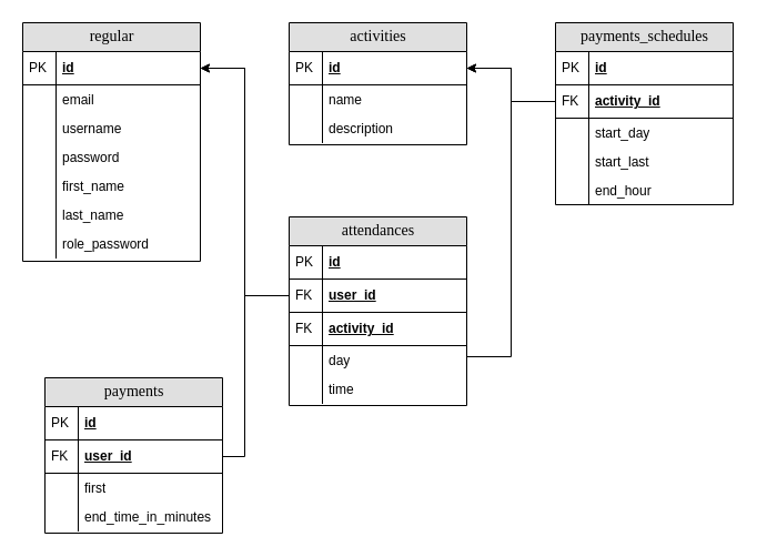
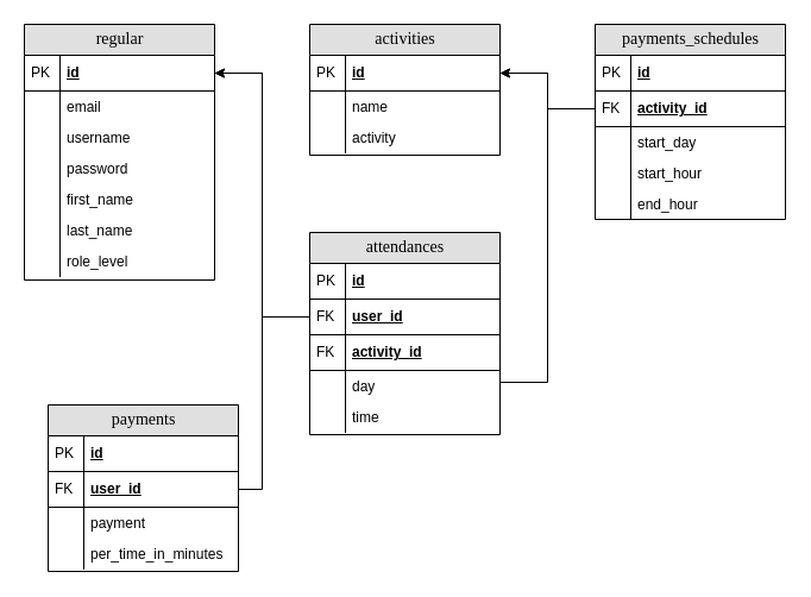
- <mxCell id="22" value="description" style="shape=partialRectangle;top=0;left=0;right=0;bottom=0;html=1;align=left;verticalAlign=top;fillColor=none;spacingLeft=34;spacingRight=4;whiteSpace=wrap;overflow=hidden;rotatable=0;points=[[0,0.5],[1,0.5]];portConstraint=eastwest;dropTarget=0;" vertex="1" parent="17"><mxGeometry y="82" width="160" height="26" as="geometry" /></mxCell>
+ <mxCell id="22" value="activity" style="shape=partialRectangle;top=0;left=0;right=0;bottom=0;html=1;align=left;verticalAlign=top;fillColor=none;spacingLeft=34;spacingRight=4;whiteSpace=wrap;overflow=hidden;rotatable=0;points=[[0,0.5],[1,0.5]];portConstraint=eastwest;dropTarget=0;" vertex="1" parent="17"><mxGeometry y="82" width="160" height="26" as="geometry" /></mxCell>
- <mxCell id="31" value="start_last" style="shape=partialRectangle;top=0;left=0;right=0;bottom=0;html=1;align=left;verticalAlign=top;fillColor=none;spacingLeft=34;spacingRight=4;whiteSpace=wrap;overflow=hidden;rotatable=0;points=[[0,0.5],[1,0.5]];portConstraint=eastwest;dropTarget=0;" vertex="1" parent="24"><mxGeometry y="112" width="160" height="26" as="geometry" /></mxCell>
+ <mxCell id="31" value="start_hour" style="shape=partialRectangle;top=0;left=0;right=0;bottom=0;html=1;align=left;verticalAlign=top;fillColor=none;spacingLeft=34;spacingRight=4;whiteSpace=wrap;overflow=hidden;rotatable=0;points=[[0,0.5],[1,0.5]];portConstraint=eastwest;dropTarget=0;" vertex="1" parent="24"><mxGeometry y="112" width="160" height="26" as="geometry" /></mxCell>
- <mxCell id="15" value="role_password" style="shape=partialRectangle;top=0;left=0;right=0;bottom=0;html=1;align=left;verticalAlign=top;fillColor=none;spacingLeft=34;spacingRight=4;whiteSpace=wrap;overflow=hidden;rotatable=0;points=[[0,0.5],[1,0.5]];portConstraint=eastwest;dropTarget=0;" vertex="1" parent="2"><mxGeometry y="186" width="160" height="26" as="geometry" /></mxCell>
+ <mxCell id="15" value="role_level" style="shape=partialRectangle;top=0;left=0;right=0;bottom=0;html=1;align=left;verticalAlign=top;fillColor=none;spacingLeft=34;spacingRight=4;whiteSpace=wrap;overflow=hidden;rotatable=0;points=[[0,0.5],[1,0.5]];portConstraint=eastwest;dropTarget=0;" vertex="1" parent="2"><mxGeometry y="186" width="160" height="26" as="geometry" /></mxCell>
- <mxCell id="54" value="first" style="shape=partialRectangle;top=0;left=0;right=0;bottom=0;html=1;align=left;verticalAlign=top;fillColor=none;spacingLeft=34;spacingRight=4;whiteSpace=wrap;overflow=hidden;rotatable=0;points=[[0,0.5],[1,0.5]];portConstraint=eastwest;dropTarget=0;" vertex="1" parent="49"><mxGeometry y="86" width="160" height="26" as="geometry" /></mxCell>
+ <mxCell id="54" value="payment" style="shape=partialRectangle;top=0;left=0;right=0;bottom=0;html=1;align=left;verticalAlign=top;fillColor=none;spacingLeft=34;spacingRight=4;whiteSpace=wrap;overflow=hidden;rotatable=0;points=[[0,0.5],[1,0.5]];portConstraint=eastwest;dropTarget=0;" vertex="1" parent="49"><mxGeometry y="86" width="160" height="26" as="geometry" /></mxCell>
- <mxCell id="56" value="end_time_in_minutes" style="shape=partialRectangle;top=0;left=0;right=0;bottom=0;html=1;align=left;verticalAlign=top;fillColor=none;spacingLeft=34;spacingRight=4;whiteSpace=wrap;overflow=hidden;rotatable=0;points=[[0,0.5],[1,0.5]];portConstraint=eastwest;dropTarget=0;" vertex="1" parent="49"><mxGeometry y="112" width="160" height="26" as="geometry" /></mxCell>
+ <mxCell id="56" value="per_time_in_minutes" style="shape=partialRectangle;top=0;left=0;right=0;bottom=0;html=1;align=left;verticalAlign=top;fillColor=none;spacingLeft=34;spacingRight=4;whiteSpace=wrap;overflow=hidden;rotatable=0;points=[[0,0.5],[1,0.5]];portConstraint=eastwest;dropTarget=0;" vertex="1" parent="49"><mxGeometry y="112" width="160" height="26" as="geometry" /></mxCell>
